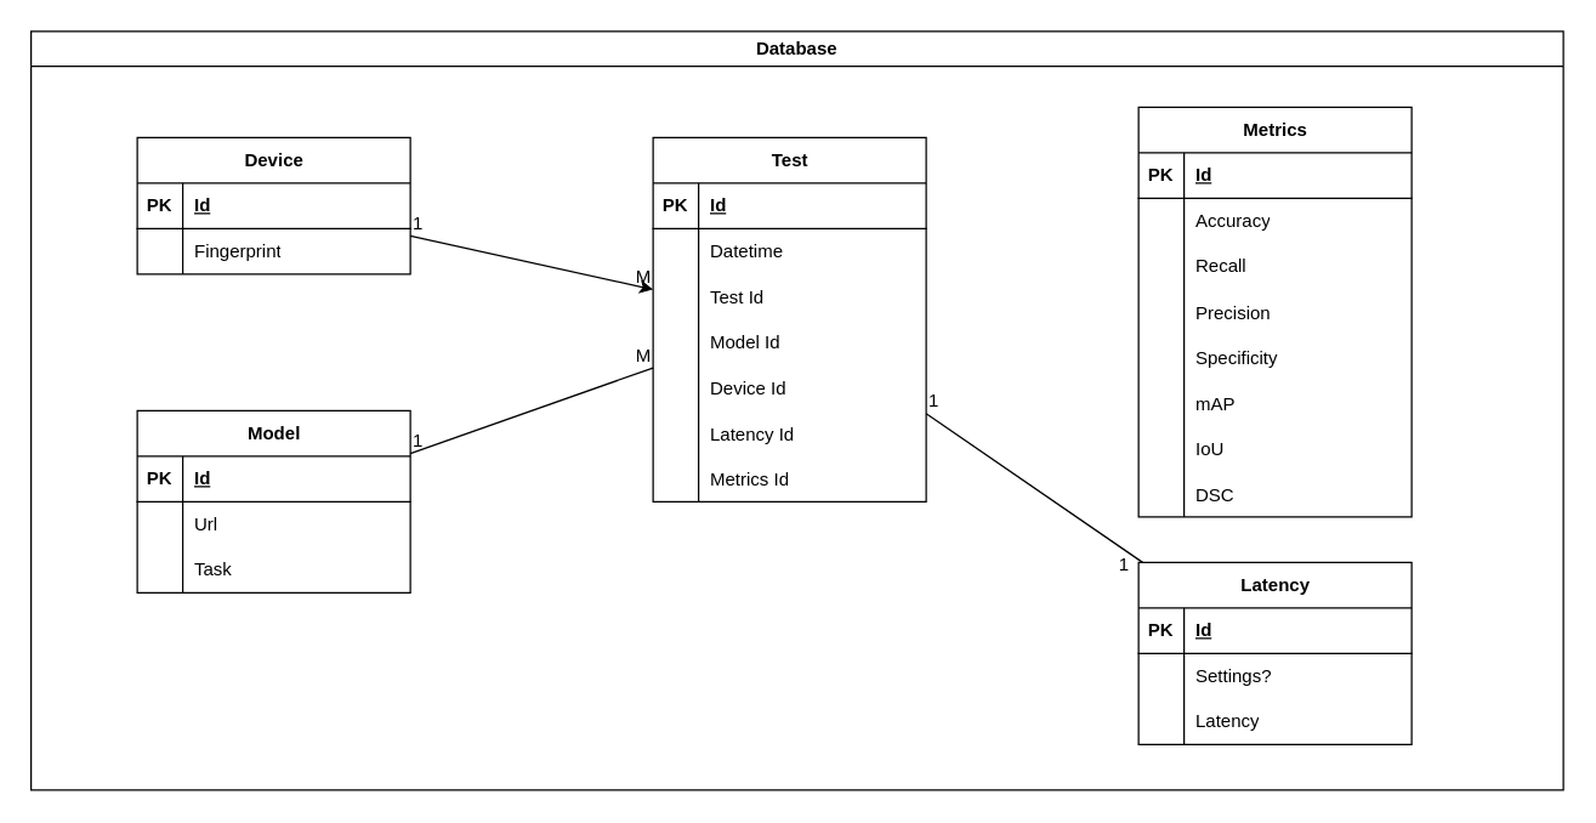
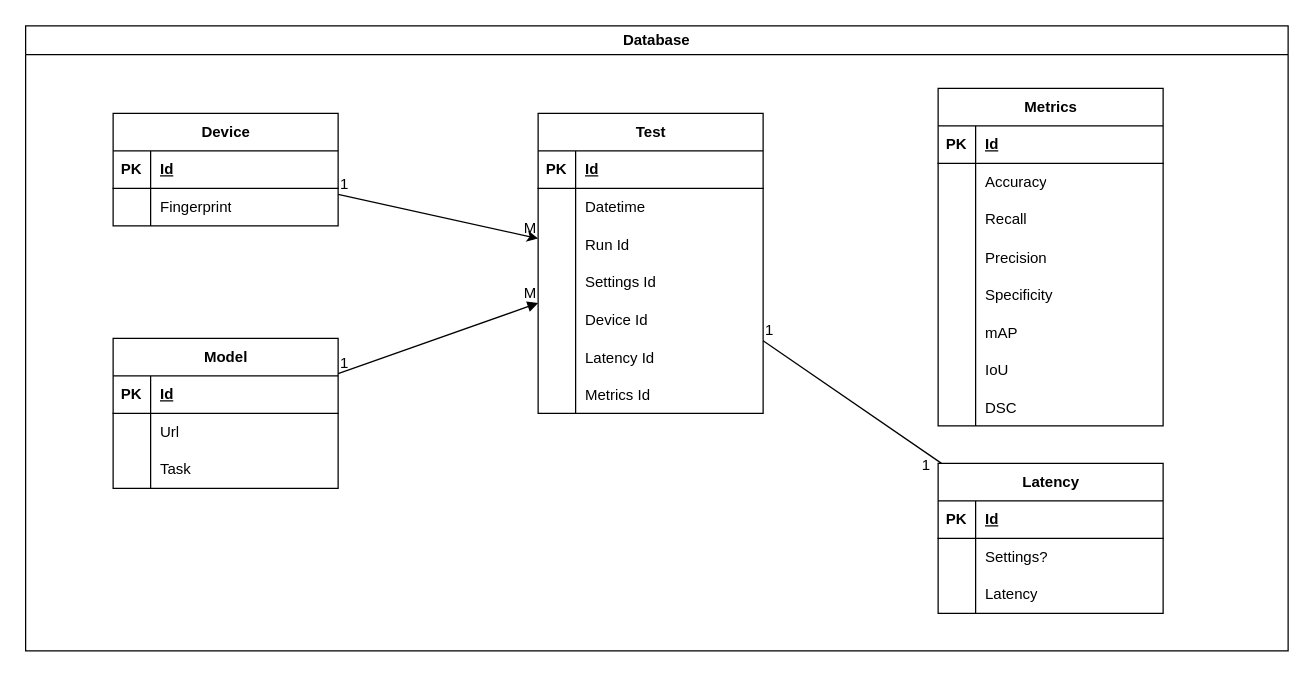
- <mxCell id="39" value="Test Id" style="shape=partialRectangle;connectable=0;fillColor=none;top=0;left=0;bottom=0;right=0;align=left;spacingLeft=6;overflow=hidden;" vertex="1" parent="37"><mxGeometry x="30" width="150" height="30" as="geometry"><mxRectangle width="150" height="30" as="alternateBounds" /></mxGeometry></mxCell>
+ <mxCell id="39" value="Run Id" style="shape=partialRectangle;connectable=0;fillColor=none;top=0;left=0;bottom=0;right=0;align=left;spacingLeft=6;overflow=hidden;" vertex="1" parent="37"><mxGeometry x="30" width="150" height="30" as="geometry"><mxRectangle width="150" height="30" as="alternateBounds" /></mxGeometry></mxCell>
- <mxCell id="42" value="Model Id" style="shape=partialRectangle;connectable=0;fillColor=none;top=0;left=0;bottom=0;right=0;align=left;spacingLeft=6;overflow=hidden;whiteSpace=wrap;html=1;" parent="40" vertex="1"><mxGeometry x="30" width="150" height="30" as="geometry"><mxRectangle width="150" height="30" as="alternateBounds" /></mxGeometry></mxCell>
+ <mxCell id="42" value="Settings Id" style="shape=partialRectangle;connectable=0;fillColor=none;top=0;left=0;bottom=0;right=0;align=left;spacingLeft=6;overflow=hidden;whiteSpace=wrap;html=1;" parent="40" vertex="1"><mxGeometry x="30" width="150" height="30" as="geometry"><mxRectangle width="150" height="30" as="alternateBounds" /></mxGeometry></mxCell>
- <mxCell id="80" value="" style="endArrow=none;html=1;rounded=0;" parent="2" source="10" target="30" edge="1"><mxGeometry relative="1" as="geometry"><mxPoint x="260" y="141" as="sourcePoint" /><mxPoint x="420" y="169" as="targetPoint" /></mxGeometry></mxCell>
+ <mxCell id="80" value="" style="endArrow=block;html=1;rounded=0;" parent="2" source="10" target="30" edge="1"><mxGeometry relative="1" as="geometry"><mxPoint x="260" y="141" as="sourcePoint" /><mxPoint x="420" y="169" as="targetPoint" /></mxGeometry></mxCell>
